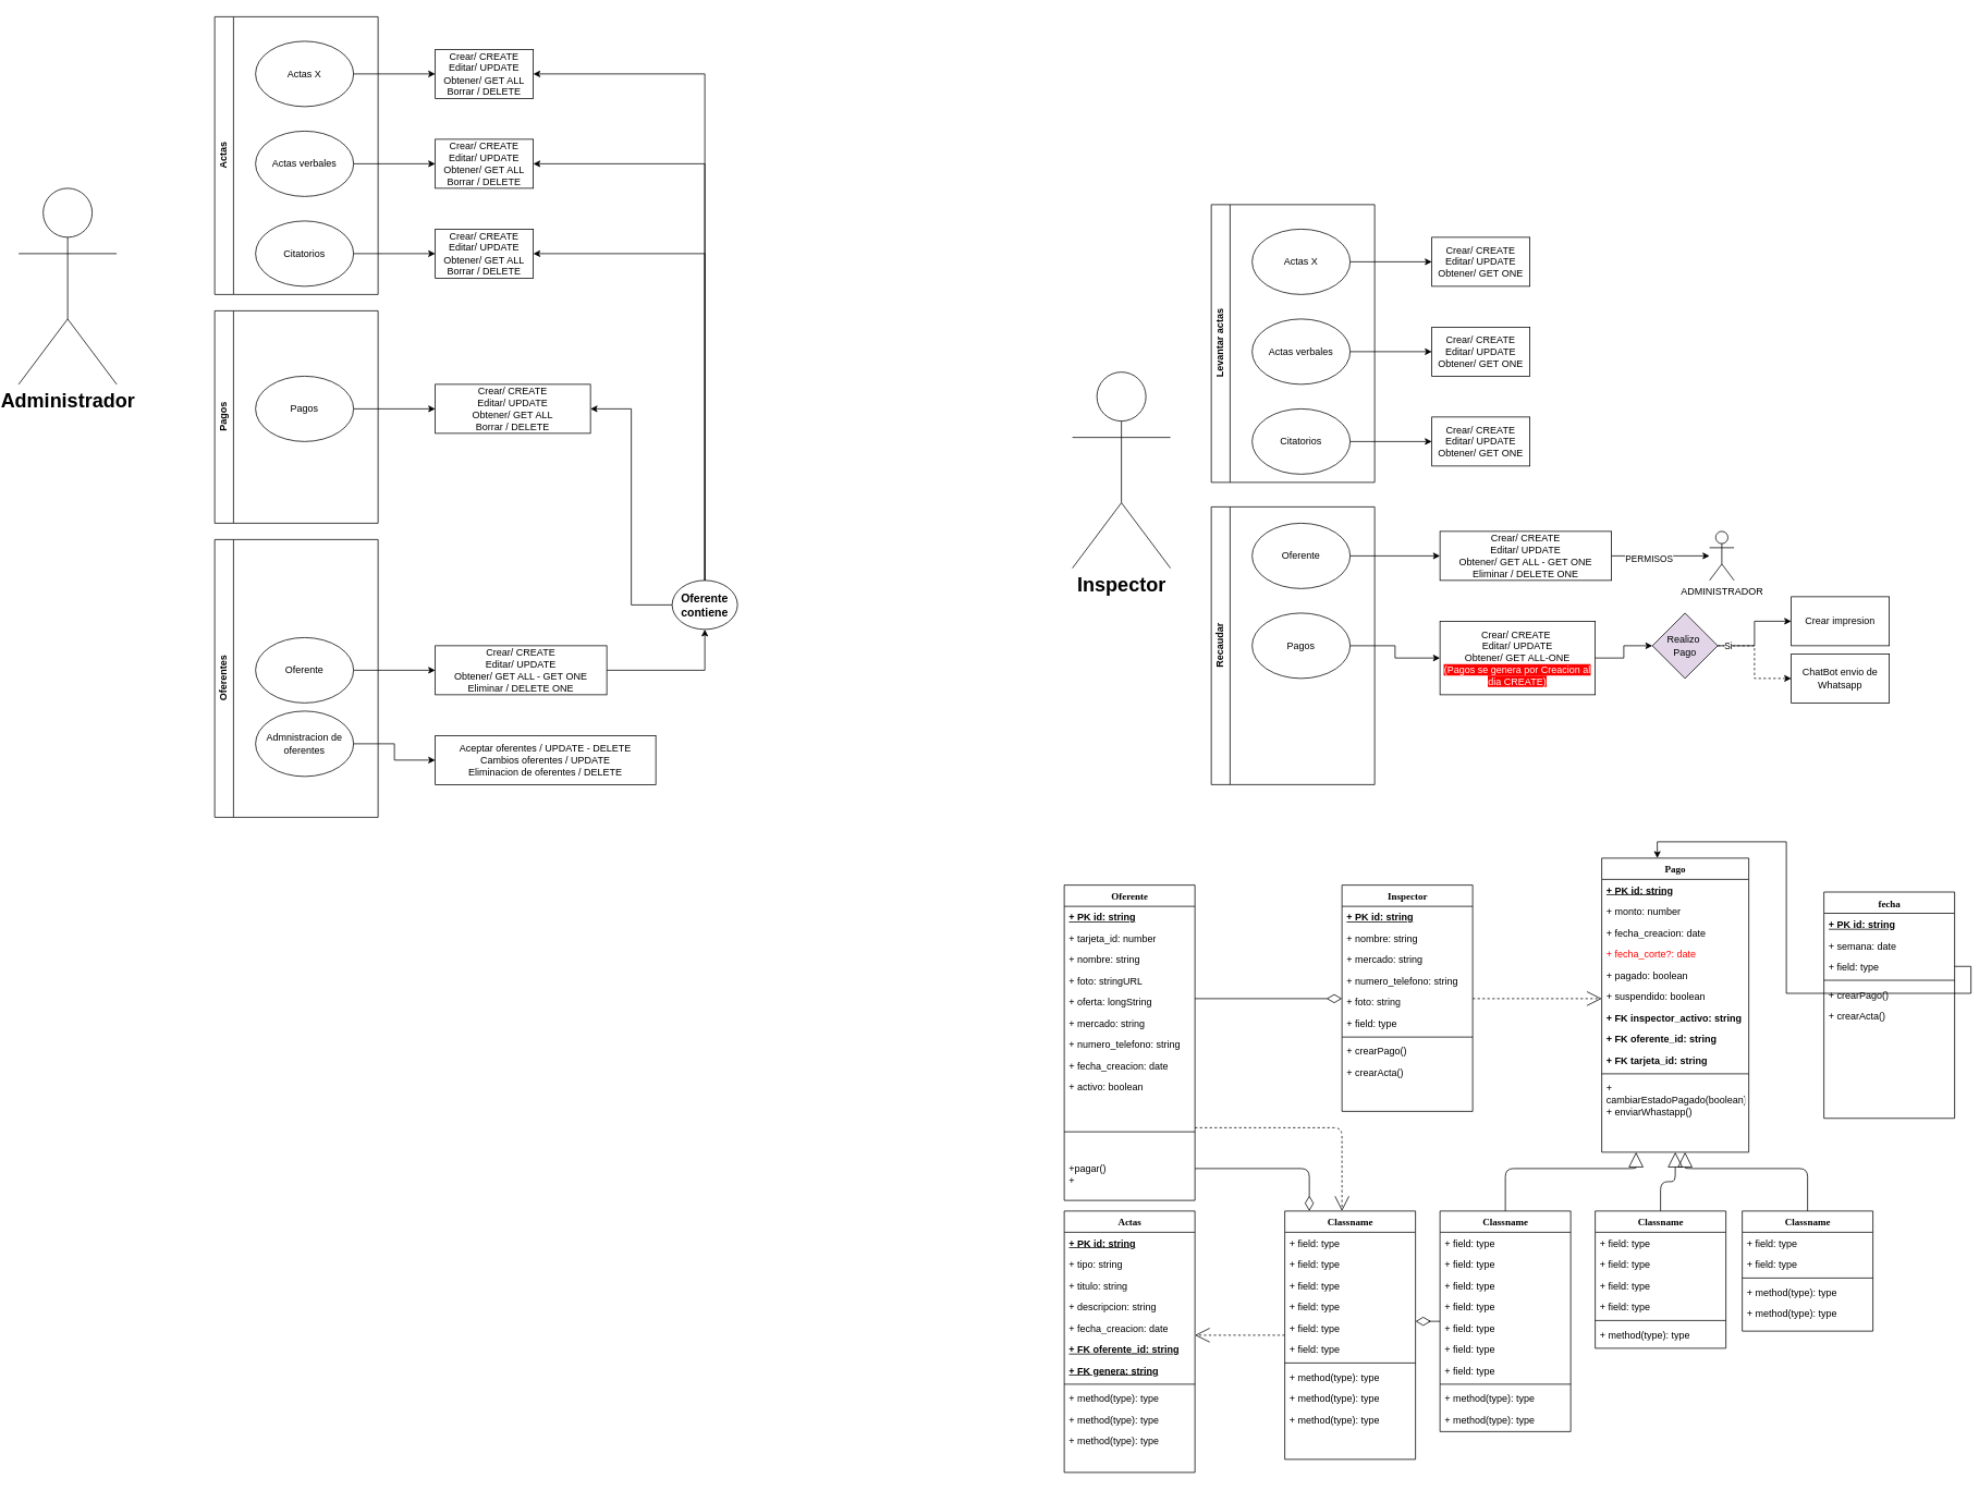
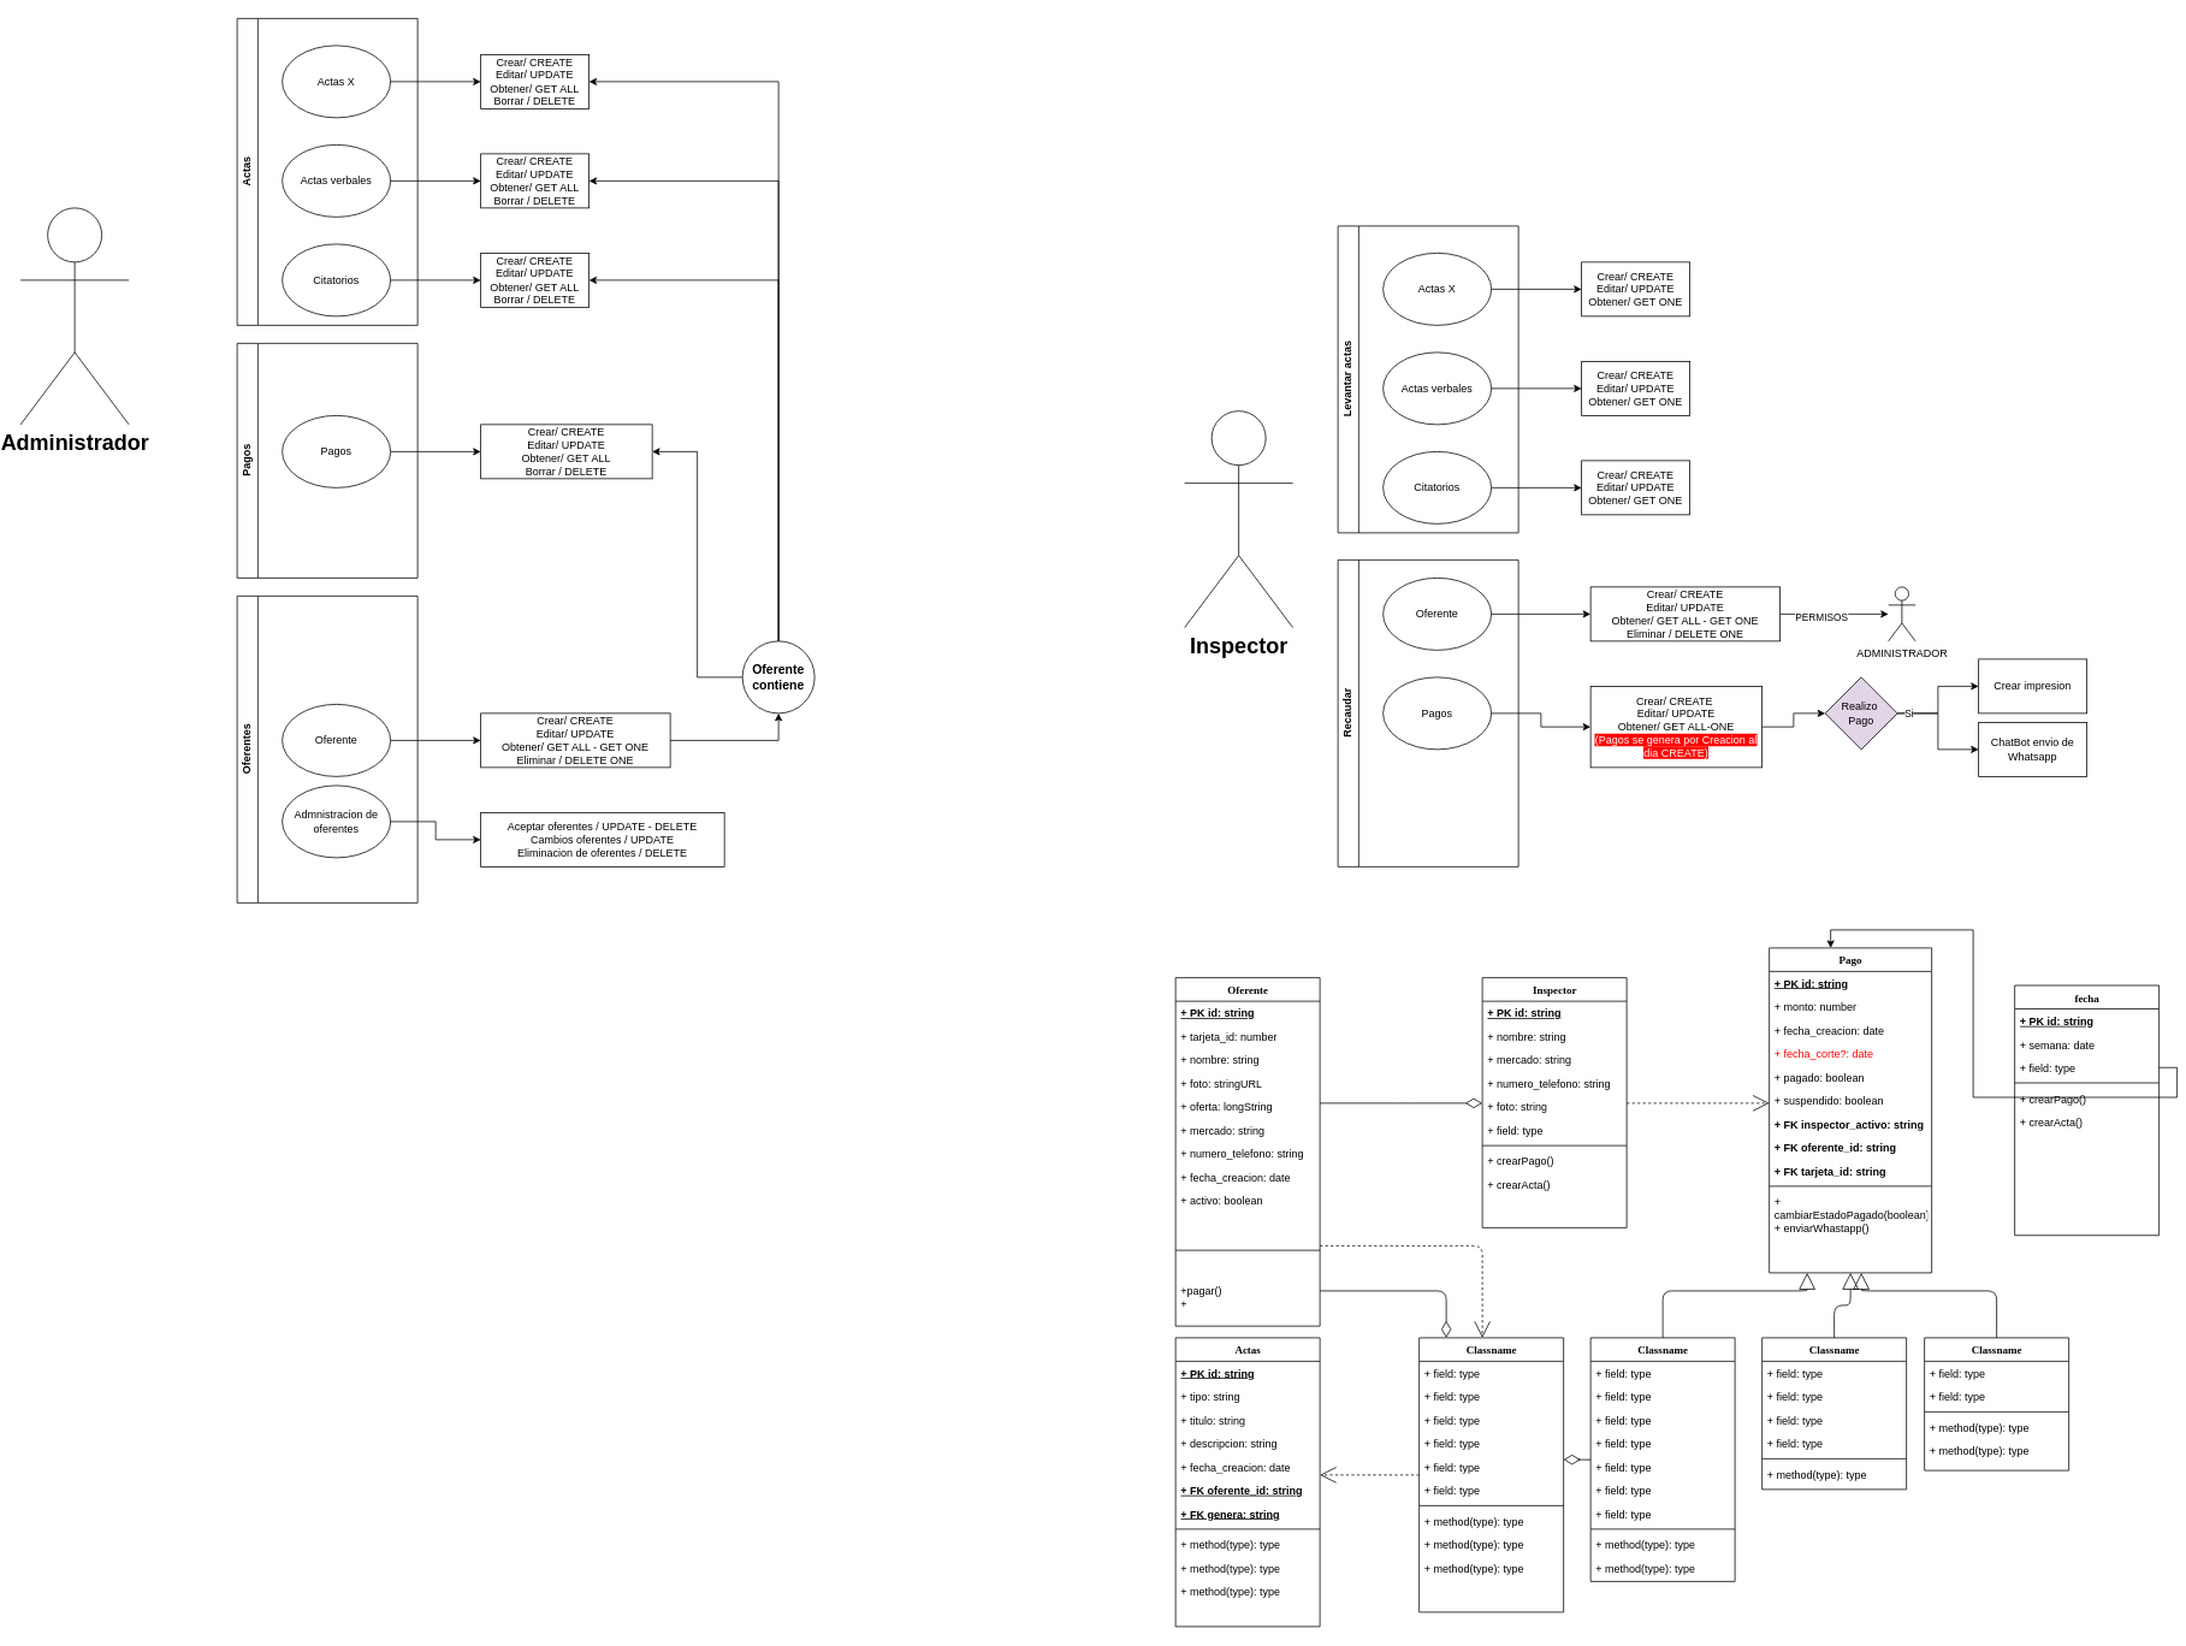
- <mxCell id="145" value="Oferente contiene" style="ellipse;whiteSpace=wrap;html=1;aspect=fixed;fontStyle=1;fontSize=14;" vertex="1" parent="1"><mxGeometry x="820" y="710" width="80" height="60" as="geometry" /></mxCell>
+ <mxCell id="145" value="Oferente contiene" style="ellipse;whiteSpace=wrap;html=1;aspect=fixed;fontStyle=1;fontSize=14;" vertex="1" parent="1"><mxGeometry x="820" y="710" width="80" height="80" as="geometry" /></mxCell>
- <mxCell id="115" style="edgeStyle=orthogonalEdgeStyle;rounded=0;orthogonalLoop=1;jettySize=auto;html=1;exitX=1;exitY=0.5;exitDx=0;exitDy=0;dashed=1;" edge="1" parent="1" source="117" target="119"><mxGeometry relative="1" as="geometry" /></mxCell>
+ <mxCell id="115" style="edgeStyle=orthogonalEdgeStyle;rounded=0;orthogonalLoop=1;jettySize=auto;html=1;exitX=1;exitY=0.5;exitDx=0;exitDy=0;" edge="1" parent="1" source="117" target="119"><mxGeometry relative="1" as="geometry" /></mxCell>
